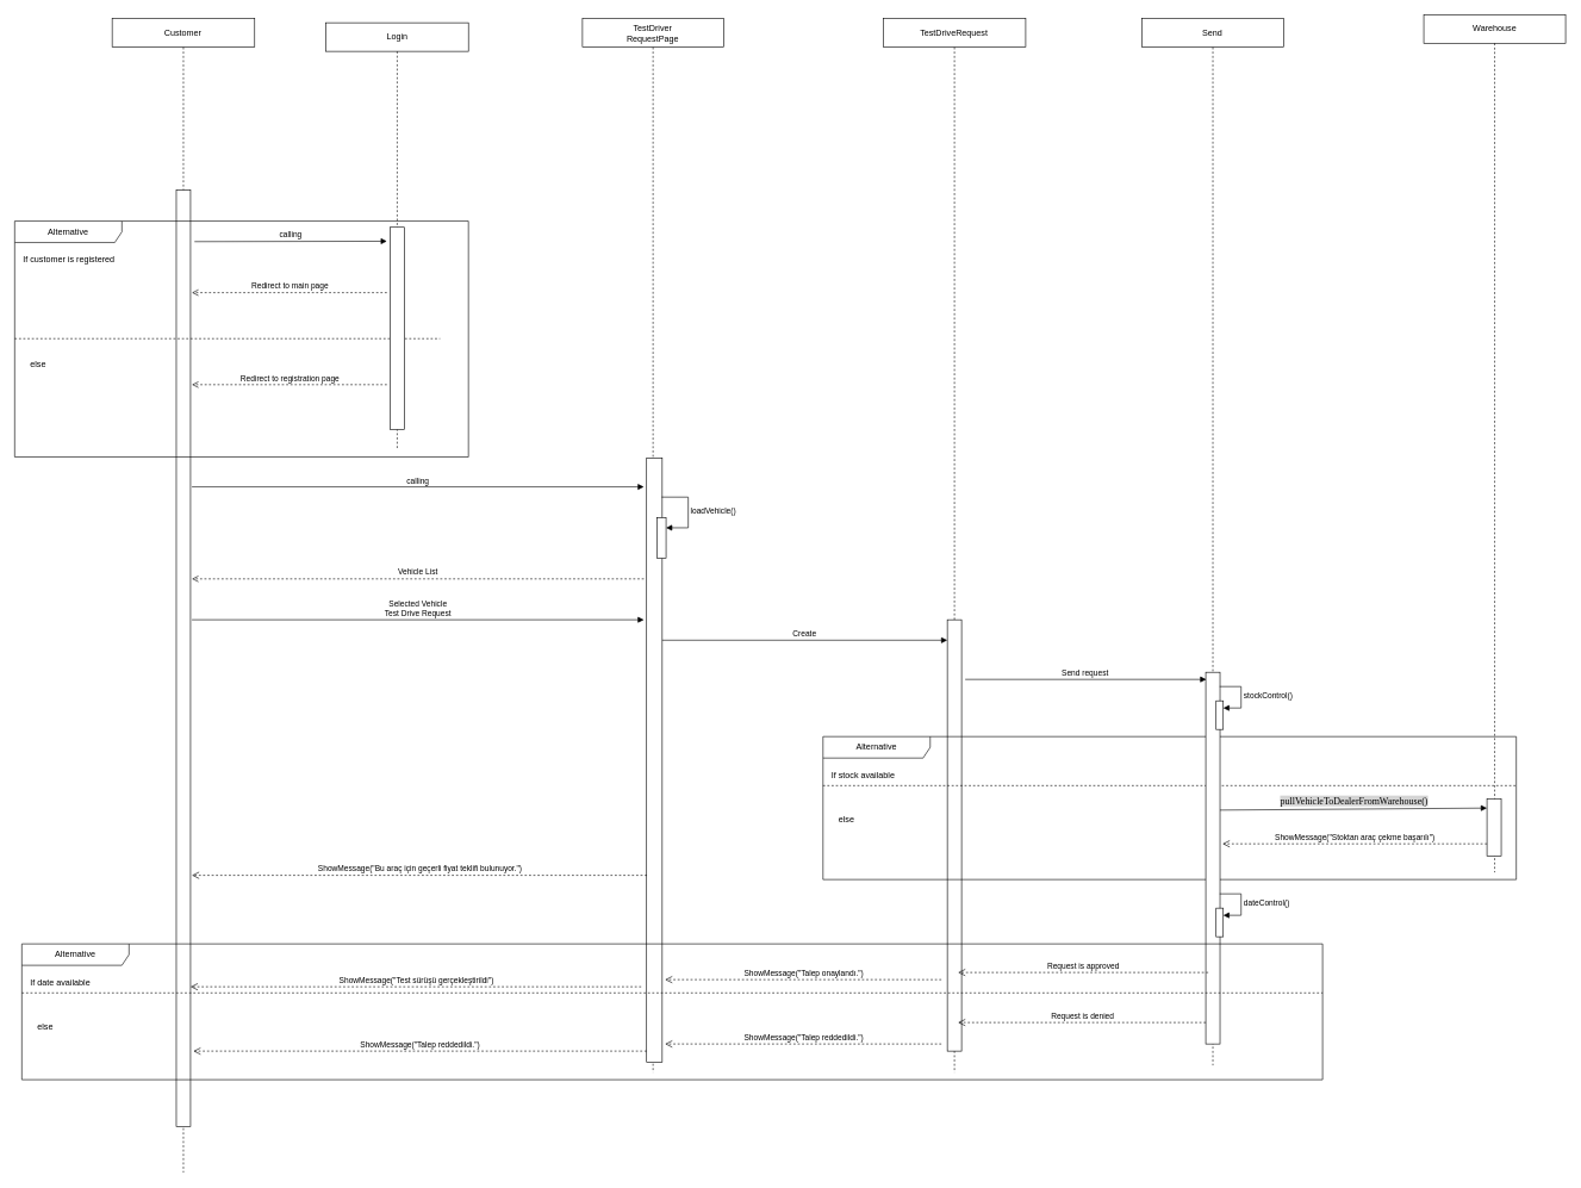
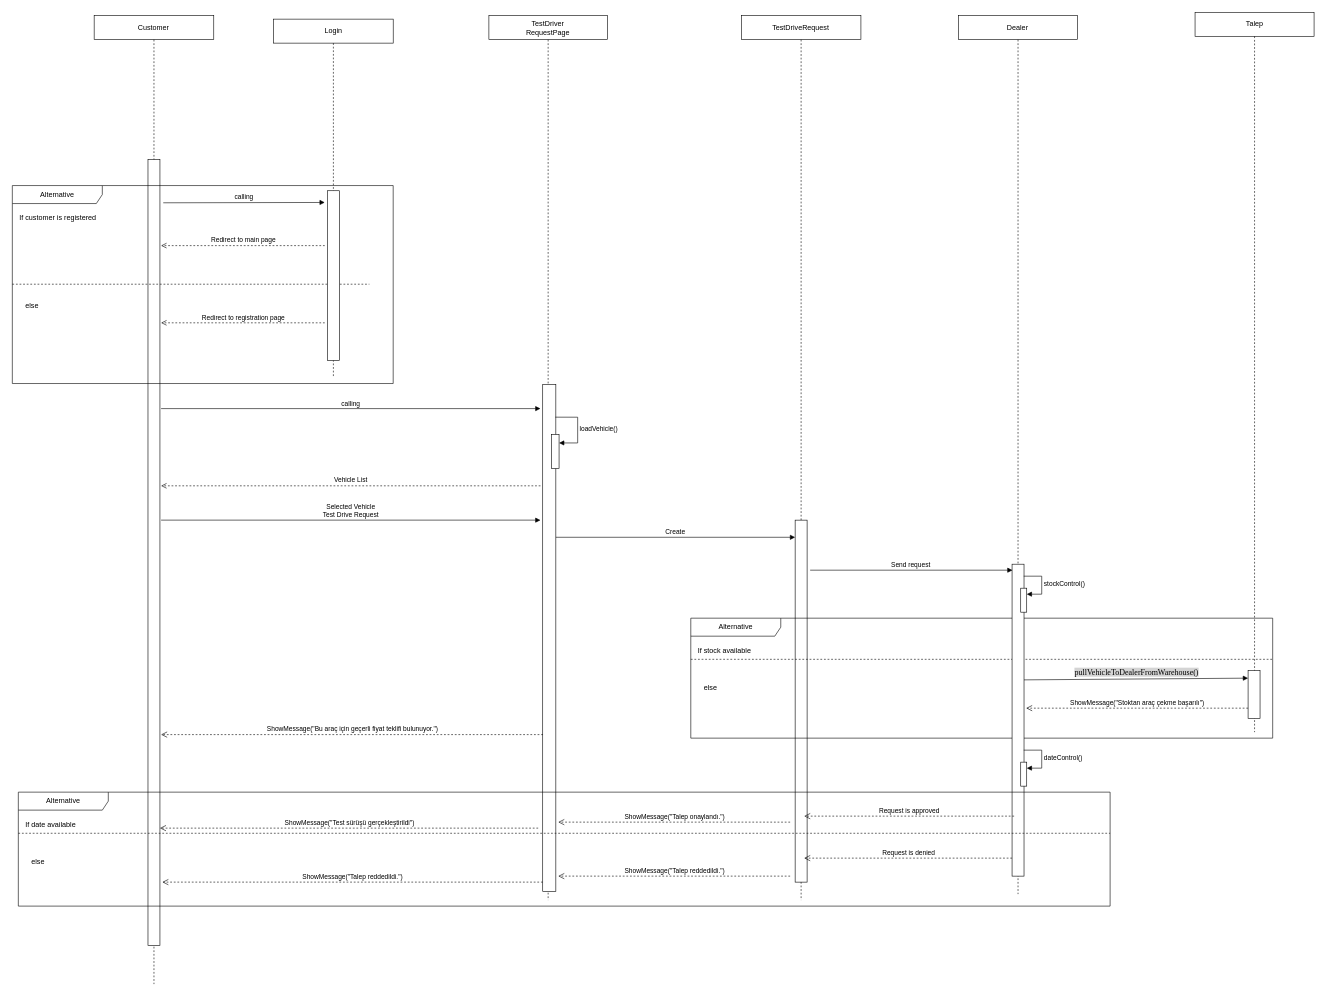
- <mxCell id="26" value="Warehouse" style="shape=umlLifeline;perimeter=lifelinePerimeter;whiteSpace=wrap;html=1;container=1;dropTarget=0;collapsible=0;recursiveResize=0;outlineConnect=0;portConstraint=eastwest;newEdgeStyle={&quot;curved&quot;:0,&quot;rounded&quot;:0};" parent="1" vertex="1"><mxGeometry x="1991.6" y="20" width="198.4" height="1200" as="geometry" /></mxCell>
+ <mxCell id="26" value="Talep" style="shape=umlLifeline;perimeter=lifelinePerimeter;whiteSpace=wrap;html=1;container=1;dropTarget=0;collapsible=0;recursiveResize=0;outlineConnect=0;portConstraint=eastwest;newEdgeStyle={&quot;curved&quot;:0,&quot;rounded&quot;:0};" parent="1" vertex="1"><mxGeometry x="1991.6" y="20" width="198.4" height="1200" as="geometry" /></mxCell>
- <mxCell id="8" value="Send" style="shape=umlLifeline;perimeter=lifelinePerimeter;whiteSpace=wrap;html=1;container=1;dropTarget=0;collapsible=0;recursiveResize=0;outlineConnect=0;portConstraint=eastwest;newEdgeStyle={&quot;curved&quot;:0,&quot;rounded&quot;:0};" parent="1" vertex="1"><mxGeometry x="1597.32" y="25.63" width="198.4" height="1464.37" as="geometry" /></mxCell>
+ <mxCell id="8" value="Dealer" style="shape=umlLifeline;perimeter=lifelinePerimeter;whiteSpace=wrap;html=1;container=1;dropTarget=0;collapsible=0;recursiveResize=0;outlineConnect=0;portConstraint=eastwest;newEdgeStyle={&quot;curved&quot;:0,&quot;rounded&quot;:0};" parent="1" vertex="1"><mxGeometry x="1597.32" y="25.63" width="198.4" height="1464.37" as="geometry" /></mxCell>
